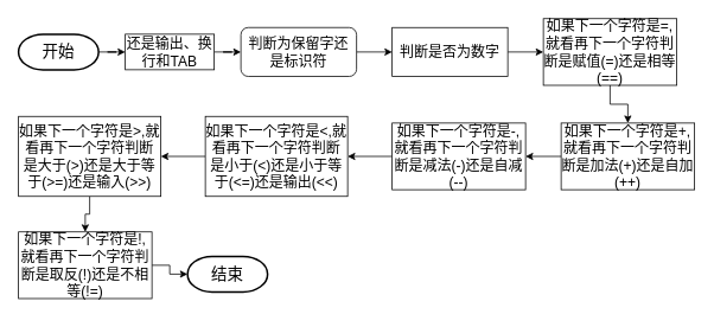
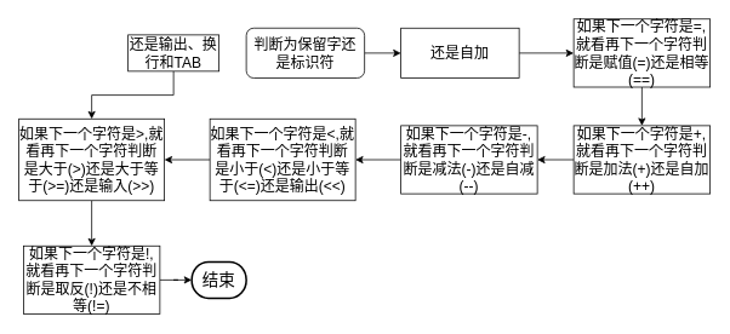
- <mxCell id="3" value="&lt;font style=&quot;font-size: 18px&quot;&gt;开始&lt;/font&gt;" style="strokeWidth=2;html=1;shape=mxgraph.flowchart.terminator;whiteSpace=wrap;" vertex="1" parent="1"><mxGeometry x="20" y="38" width="90" height="40" as="geometry" /></mxCell>
- <mxCell id="2" value="" style="edgeStyle=orthogonalEdgeStyle;rounded=0;orthogonalLoop=1;jettySize=auto;html=1;" edge="1" parent="1" source="3" target="5"><mxGeometry relative="1" as="geometry" /></mxCell>
- <mxCell id="4" value="" style="edgeStyle=orthogonalEdgeStyle;rounded=0;orthogonalLoop=1;jettySize=auto;html=1;" edge="1" parent="1" source="5" target="7"><mxGeometry relative="1" as="geometry" /></mxCell>
+ <mxCell id="4" value="" style="edgeStyle=orthogonalEdgeStyle;rounded=0;orthogonalLoop=1;jettySize=auto;html=1;" edge="1" parent="1" source="5" target="19"><mxGeometry relative="1" as="geometry" /></mxCell>
- <mxCell id="9" value="&lt;font style=&quot;font-size: 16px&quot;&gt;&lt;font style=&quot;font-size: 16px&quot;&gt;判断是否为数字&lt;/font&gt;&lt;/font&gt;" style="rounded=0;whiteSpace=wrap;html=1;align=center;verticalAlign=middle;" vertex="1" parent="1"><mxGeometry x="440" y="30.5" width="130" height="55" as="geometry" /></mxCell>
+ <mxCell id="9" value="&lt;font style=&quot;font-size: 16px&quot;&gt;&lt;font style=&quot;font-size: 16px&quot;&gt;还是自加&lt;/font&gt;&lt;/font&gt;" style="rounded=0;whiteSpace=wrap;html=1;align=center;verticalAlign=middle;" vertex="1" parent="1"><mxGeometry x="440" y="30.5" width="130" height="55" as="geometry" /></mxCell>
- <mxCell id="11" value="&lt;font style=&quot;font-size: 16px&quot;&gt;如果下一个字符是=,就看再下一个字符判断是赋值(=)还是相等(==)&lt;/font&gt;" style="rounded=0;whiteSpace=wrap;html=1;align=center;verticalAlign=middle;" vertex="1" parent="1"><mxGeometry x="610" y="20.5" width="150" height="75" as="geometry" /></mxCell>
+ <mxCell id="11" value="&lt;font style=&quot;font-size: 16px&quot;&gt;如果下一个字符是=,就看再下一个字符判断是赋值(=)还是相等(==)&lt;/font&gt;" style="rounded=0;whiteSpace=wrap;html=1;align=center;verticalAlign=middle;" vertex="1" parent="1"><mxGeometry x="630" y="20.5" width="150" height="75" as="geometry" /></mxCell>
- <mxCell id="21" value="&lt;font style=&quot;font-size: 16px&quot;&gt;如果下一个字符是!,就看再下一个字符判断是取反(!)还是不相等(!=)&lt;/font&gt;" style="rounded=0;whiteSpace=wrap;html=1;align=center;verticalAlign=middle;" vertex="1" parent="1"><mxGeometry x="20" y="260.5" width="150" height="75" as="geometry" /></mxCell>
+ <mxCell id="21" value="&lt;font style=&quot;font-size: 16px&quot;&gt;如果下一个字符是!,就看再下一个字符判断是取反(!)还是不相等(!=)&lt;/font&gt;" style="rounded=0;whiteSpace=wrap;html=1;align=center;verticalAlign=middle;" vertex="1" parent="1"><mxGeometry x="25" y="270.5" width="150" height="75" as="geometry" /></mxCell>
- <mxCell id="22" value="&lt;span style=&quot;font-size: 18px&quot;&gt;结束&lt;/span&gt;" style="strokeWidth=2;html=1;shape=mxgraph.flowchart.terminator;whiteSpace=wrap;" vertex="1" parent="1"><mxGeometry x="210" y="288" width="90" height="40" as="geometry" /></mxCell>
+ <mxCell id="22" value="&lt;span style=&quot;font-size: 18px&quot;&gt;结束&lt;/span&gt;" style="strokeWidth=2;html=1;shape=mxgraph.flowchart.terminator;whiteSpace=wrap;" vertex="1" parent="1"><mxGeometry x="210" y="288" width="60" height="40" as="geometry" /></mxCell>
